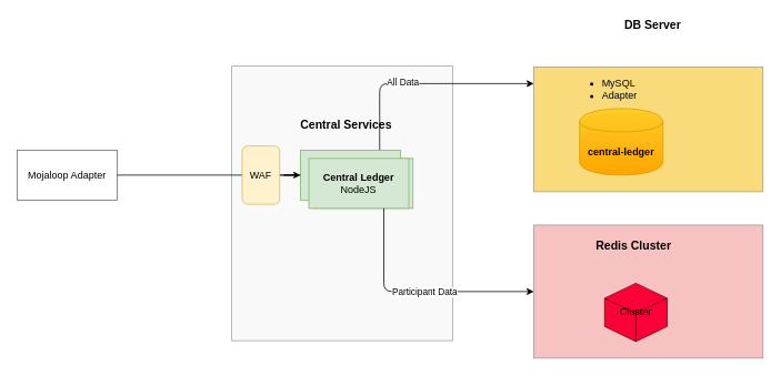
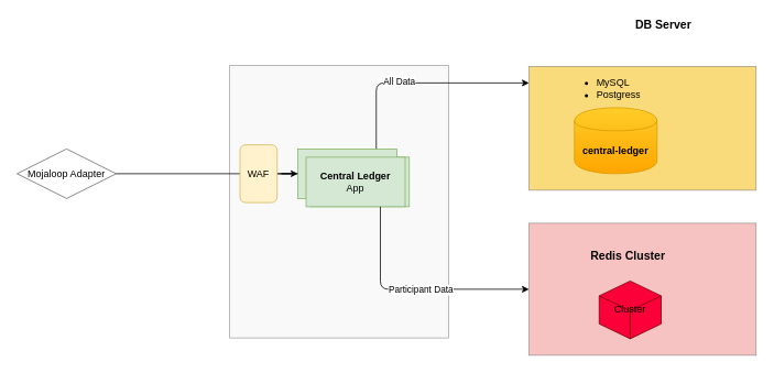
- <mxCell id="11" value="DB Server" style="text;html=1;strokeColor=none;fillColor=none;align=center;verticalAlign=middle;whiteSpace=wrap;rounded=0;opacity=60;fontSize=14;fontStyle=1" parent="1" vertex="1"><mxGeometry x="697.5" y="20" width="170" height="20" as="geometry" /></mxCell>
+ <mxCell id="11" value="DB Server" style="text;html=1;strokeColor=none;fillColor=none;align=center;verticalAlign=middle;whiteSpace=wrap;rounded=0;opacity=60;fontSize=14;fontStyle=1" parent="1" vertex="1"><mxGeometry x="717.5" y="20" width="170" height="20" as="geometry" /></mxCell>
- <mxCell id="14" value="&lt;div&gt;&lt;br&gt;&lt;/div&gt;&lt;ul&gt;&lt;li&gt;MySQL&lt;/li&gt;&lt;li&gt;Adapter&lt;/li&gt;&lt;/ul&gt;" style="text;strokeColor=none;fillColor=none;html=1;whiteSpace=wrap;verticalAlign=middle;overflow=hidden;" parent="1" vertex="1"><mxGeometry x="680" y="60" width="105" height="80" as="geometry" /></mxCell>
+ <mxCell id="14" value="&lt;div&gt;&lt;br&gt;&lt;/div&gt;&lt;ul&gt;&lt;li&gt;MySQL&lt;/li&gt;&lt;li&gt;Postgress&lt;/li&gt;&lt;/ul&gt;" style="text;strokeColor=none;fillColor=none;html=1;whiteSpace=wrap;verticalAlign=middle;overflow=hidden;" parent="1" vertex="1"><mxGeometry x="680" y="60" width="105" height="80" as="geometry" /></mxCell>
- <mxCell id="10" value="Central Services" style="text;html=1;strokeColor=none;fillColor=none;align=center;verticalAlign=middle;whiteSpace=wrap;rounded=0;opacity=60;fontSize=14;fontStyle=1" parent="1" vertex="1"><mxGeometry x="350" y="140" width="130" height="20" as="geometry" /></mxCell>
- <mxCell id="13" value="Mojaloop Adapter" style="rounded=0;whiteSpace=wrap;html=1;fontSize=12;opacity=60;" parent="1" vertex="1"><mxGeometry x="20" y="180" width="120" height="60" as="geometry" /></mxCell>
+ <mxCell id="13" value="Mojaloop Adapter" style="rhombus;whiteSpace=wrap;html=1;fontSize=12;opacity=60;" parent="1" vertex="1"><mxGeometry x="20" y="180" width="120" height="60" as="geometry" /></mxCell>
- <mxCell id="16" value="&lt;font color=&quot;#000000&quot;&gt;&lt;b&gt;Central Ledger&lt;br&gt;&lt;/b&gt;NodeJS&lt;br&gt;&lt;/font&gt;" style="rounded=0;whiteSpace=wrap;html=1;fillColor=#d5e8d4;strokeColor=#82b366;" parent="1" vertex="1"><mxGeometry x="370" y="190" width="120" height="60" as="geometry" /></mxCell>
+ <mxCell id="16" value="&lt;font color=&quot;#000000&quot;&gt;&lt;b&gt;Central Ledger&lt;br&gt;&lt;/b&gt;App&lt;br&gt;&lt;/font&gt;" style="rounded=0;whiteSpace=wrap;html=1;fillColor=#d5e8d4;strokeColor=#82b366;" parent="1" vertex="1"><mxGeometry x="370" y="190" width="120" height="60" as="geometry" /></mxCell>
- <mxCell id="19" value="Redis Cluster" style="text;html=1;strokeColor=none;fillColor=none;align=center;verticalAlign=middle;whiteSpace=wrap;rounded=0;opacity=60;fontSize=14;fontStyle=1" parent="1" vertex="1"><mxGeometry x="695" y="285" width="130" height="20" as="geometry" /></mxCell>
+ <mxCell id="19" value="Redis Cluster" style="text;html=1;strokeColor=none;fillColor=none;align=center;verticalAlign=middle;whiteSpace=wrap;rounded=0;opacity=60;fontSize=14;fontStyle=1" parent="1" vertex="1"><mxGeometry x="695" y="300" width="130" height="20" as="geometry" /></mxCell>
